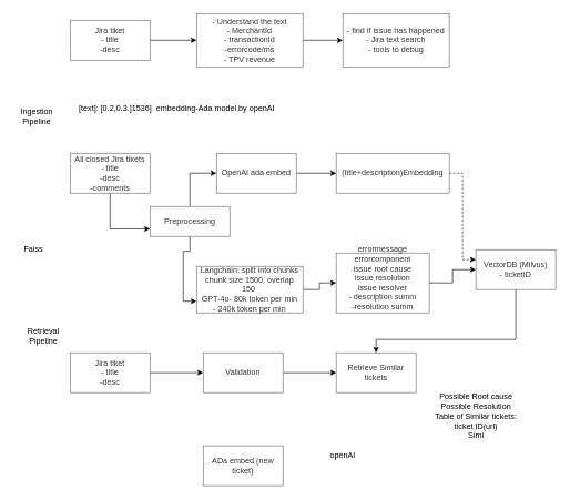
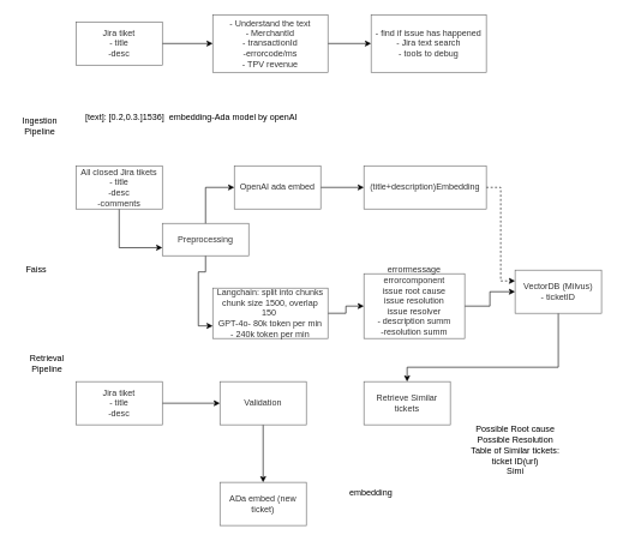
- <mxCell id="27" value="" style="edgeStyle=orthogonalEdgeStyle;rounded=0;orthogonalLoop=1;jettySize=auto;html=1;" edge="1" parent="1" source="28" target="29"><mxGeometry relative="1" as="geometry" /></mxCell>
+ <mxCell id="27" value="" style="edgeStyle=orthogonalEdgeStyle;rounded=0;orthogonalLoop=1;jettySize=auto;html=1;" edge="1" parent="1" source="28" target="30"><mxGeometry relative="1" as="geometry" /></mxCell>
- <mxCell id="31" value="openAI" style="text;html=1;align=center;verticalAlign=middle;whiteSpace=wrap;rounded=0;" vertex="1" parent="1"><mxGeometry x="485" y="670" width="60" height="30" as="geometry" /></mxCell>
+ <mxCell id="31" value="embedding" style="text;html=1;align=center;verticalAlign=middle;whiteSpace=wrap;rounded=0;" vertex="1" parent="1"><mxGeometry x="485" y="670" width="60" height="30" as="geometry" /></mxCell>
